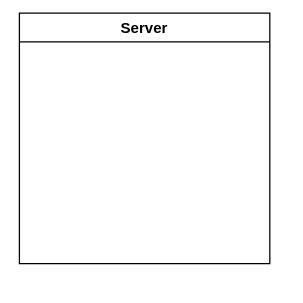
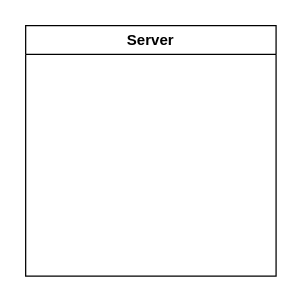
- <mxCell id="2" value="Server" style="swimlane;whiteSpace=wrap;html=1;startSize=23;" vertex="1" parent="1"><mxGeometry x="15" y="10" width="200" height="200" as="geometry" /></mxCell>
+ <mxCell id="2" value="Server" style="swimlane;whiteSpace=wrap;html=1;startSize=23;" vertex="1" parent="1"><mxGeometry x="20" y="20" width="200" height="200" as="geometry" /></mxCell>
